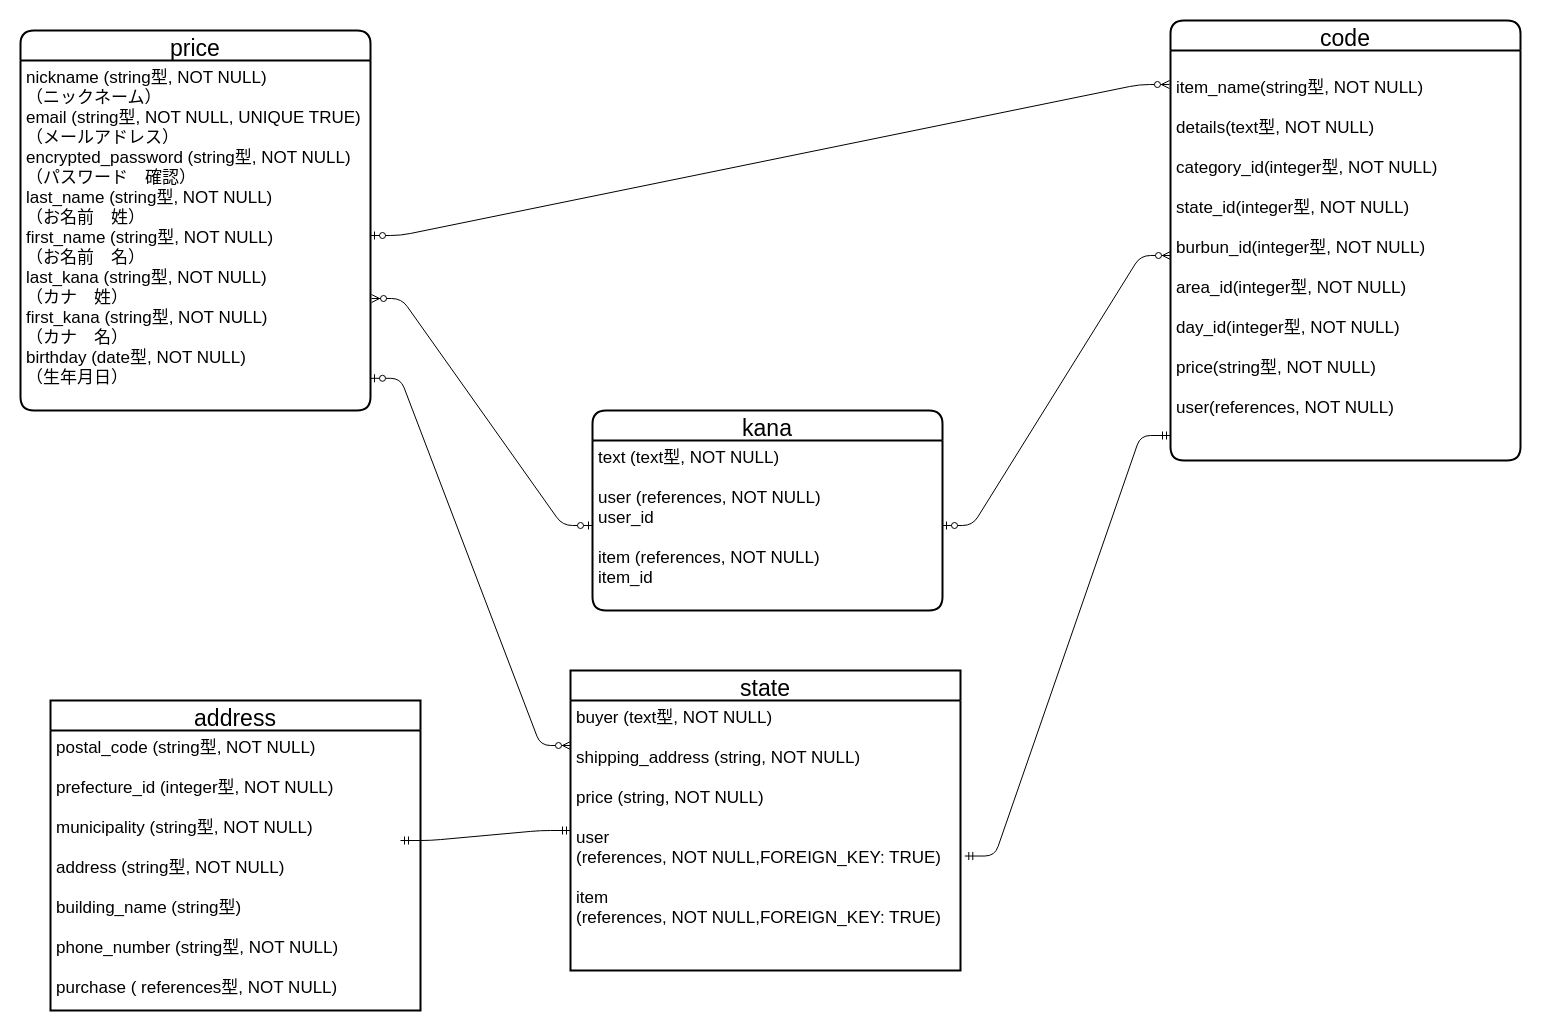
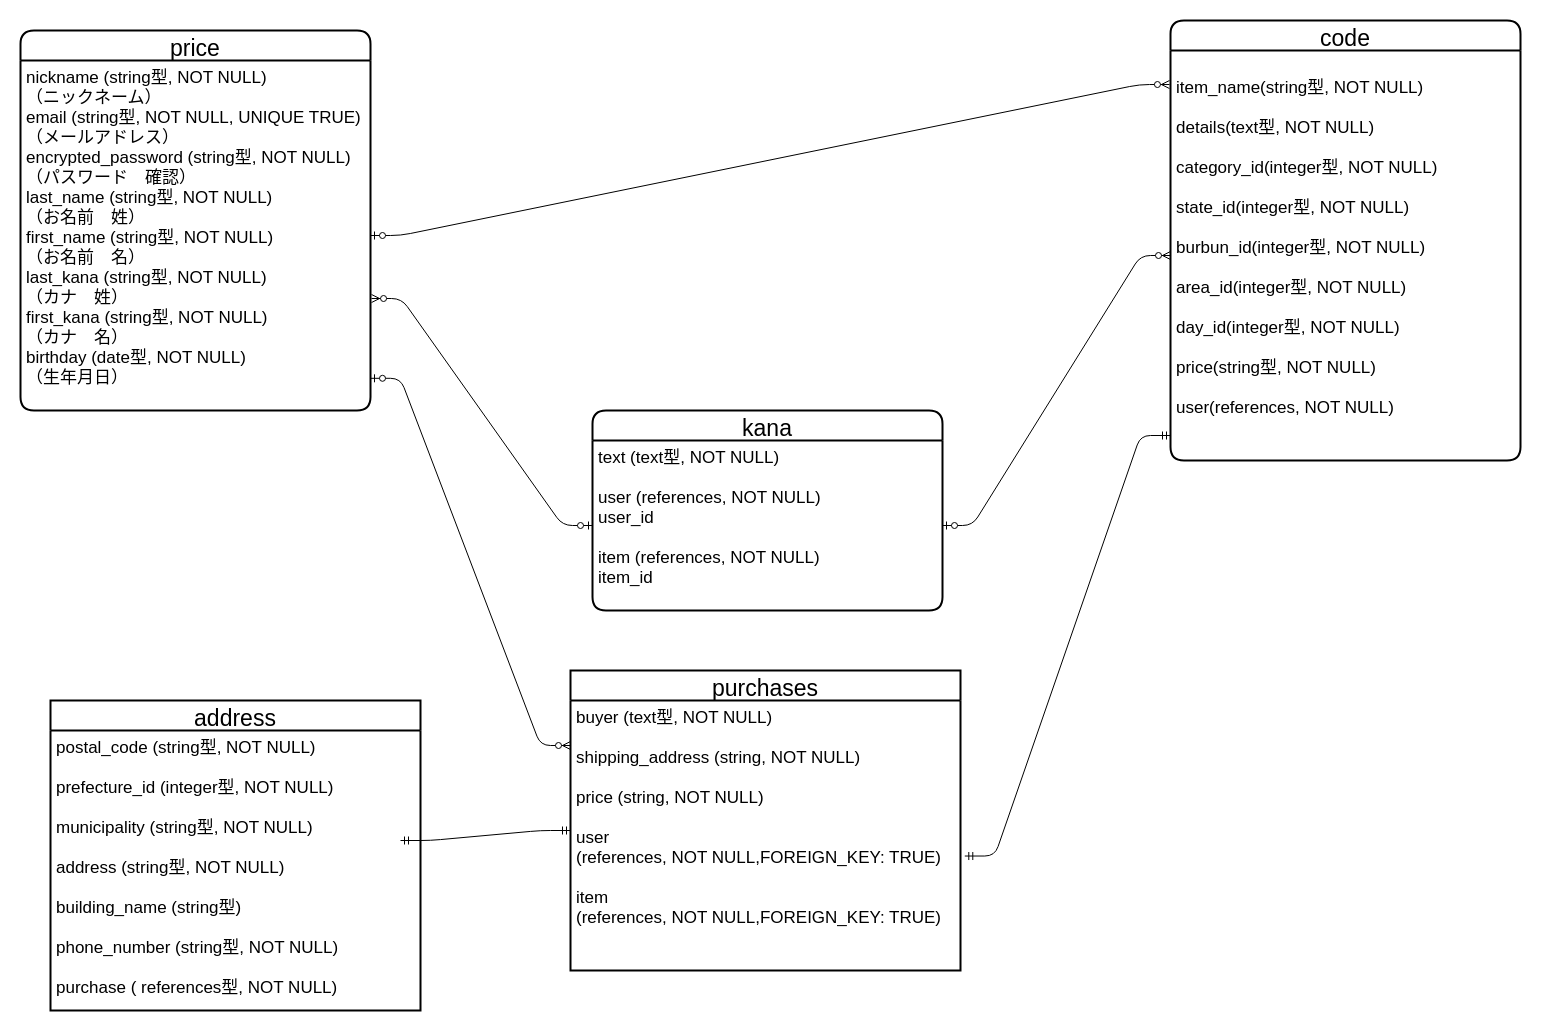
- <mxCell id="8" value="state" style="swimlane;childLayout=stackLayout;horizontal=1;startSize=30;horizontalStack=0;rounded=1;fontSize=23;fontStyle=0;strokeWidth=2;resizeParent=0;resizeLast=1;shadow=0;dashed=0;align=center;arcSize=0;" parent="1" vertex="1"><mxGeometry x="570" y="670" width="390" height="300" as="geometry" /></mxCell>
+ <mxCell id="8" value="purchases" style="swimlane;childLayout=stackLayout;horizontal=1;startSize=30;horizontalStack=0;rounded=1;fontSize=23;fontStyle=0;strokeWidth=2;resizeParent=0;resizeLast=1;shadow=0;dashed=0;align=center;arcSize=0;" parent="1" vertex="1"><mxGeometry x="570" y="670" width="390" height="300" as="geometry" /></mxCell>
